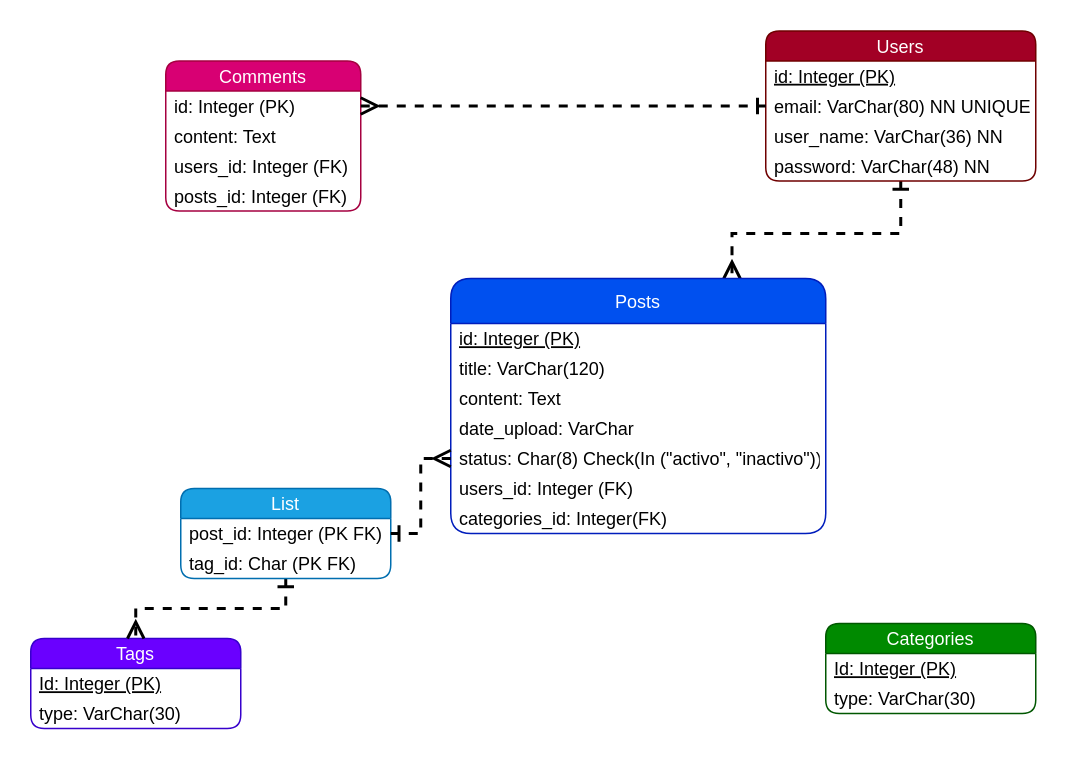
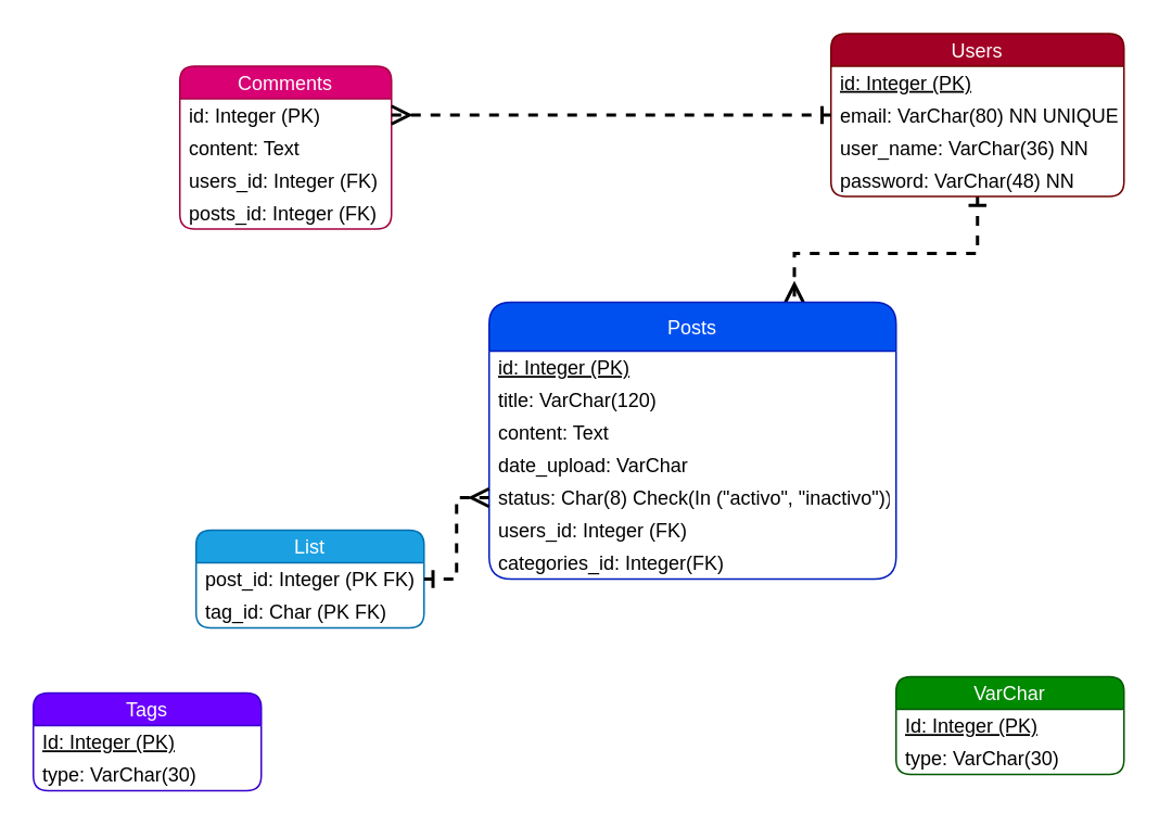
- <mxCell id="28" style="edgeStyle=orthogonalEdgeStyle;rounded=0;orthogonalLoop=1;jettySize=auto;html=1;entryX=0.5;entryY=0;entryDx=0;entryDy=0;dashed=1;startArrow=ERone;startFill=0;endArrow=ERmany;endFill=0;startSize=8;endSize=8;strokeWidth=2;" edge="1" parent="1" source="29" target="25"><mxGeometry relative="1" as="geometry" /></mxCell>
- <mxCell id="22" value="Categories" style="swimlane;fontStyle=0;childLayout=stackLayout;horizontal=1;startSize=20;horizontalStack=0;resizeParent=1;resizeParentMax=0;resizeLast=0;collapsible=1;marginBottom=0;rounded=1;shadow=0;glass=0;sketch=0;strokeColor=#005700;strokeWidth=1;fillColor=#008a00;fontColor=#ffffff;" vertex="1" parent="1"><mxGeometry x="550" y="415" width="140" height="60" as="geometry" /></mxCell>
+ <mxCell id="22" value="VarChar" style="swimlane;fontStyle=0;childLayout=stackLayout;horizontal=1;startSize=20;horizontalStack=0;resizeParent=1;resizeParentMax=0;resizeLast=0;collapsible=1;marginBottom=0;rounded=1;shadow=0;glass=0;sketch=0;strokeColor=#005700;strokeWidth=1;fillColor=#008a00;fontColor=#ffffff;" vertex="1" parent="1"><mxGeometry x="550" y="415" width="140" height="60" as="geometry" /></mxCell>
